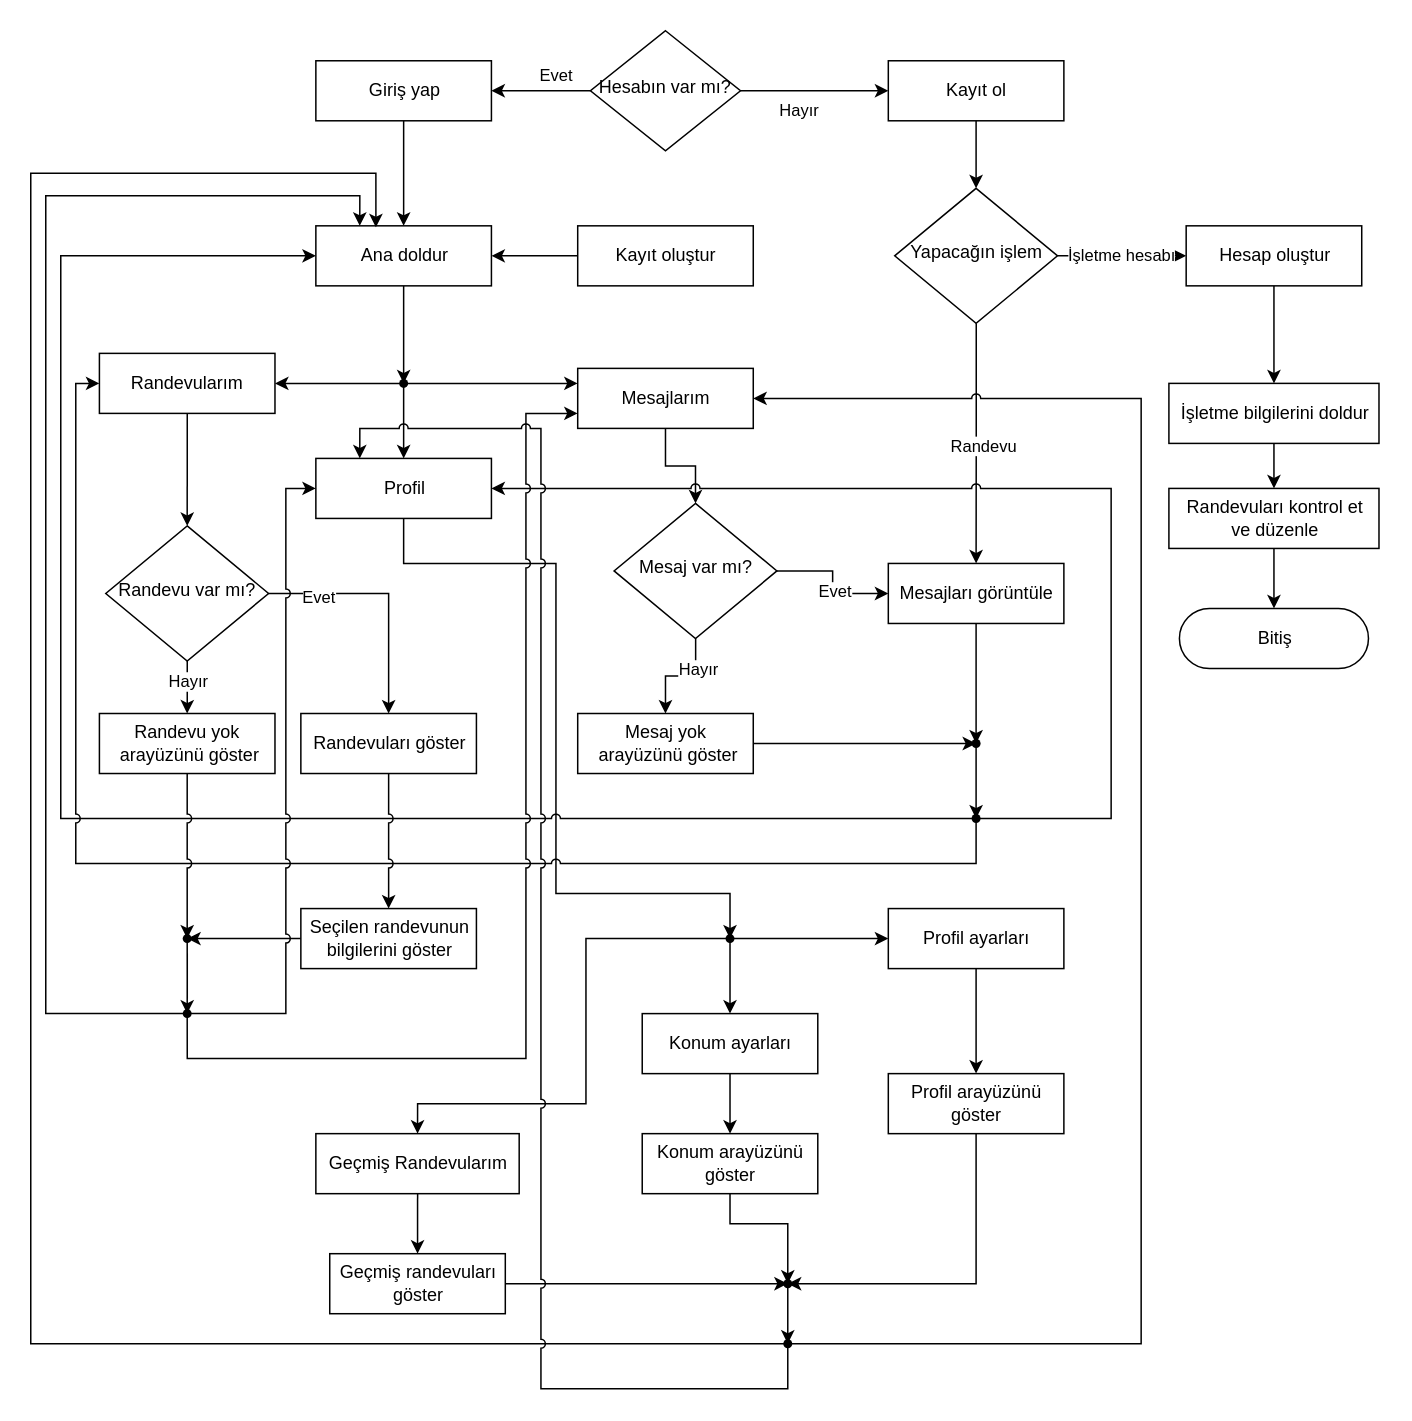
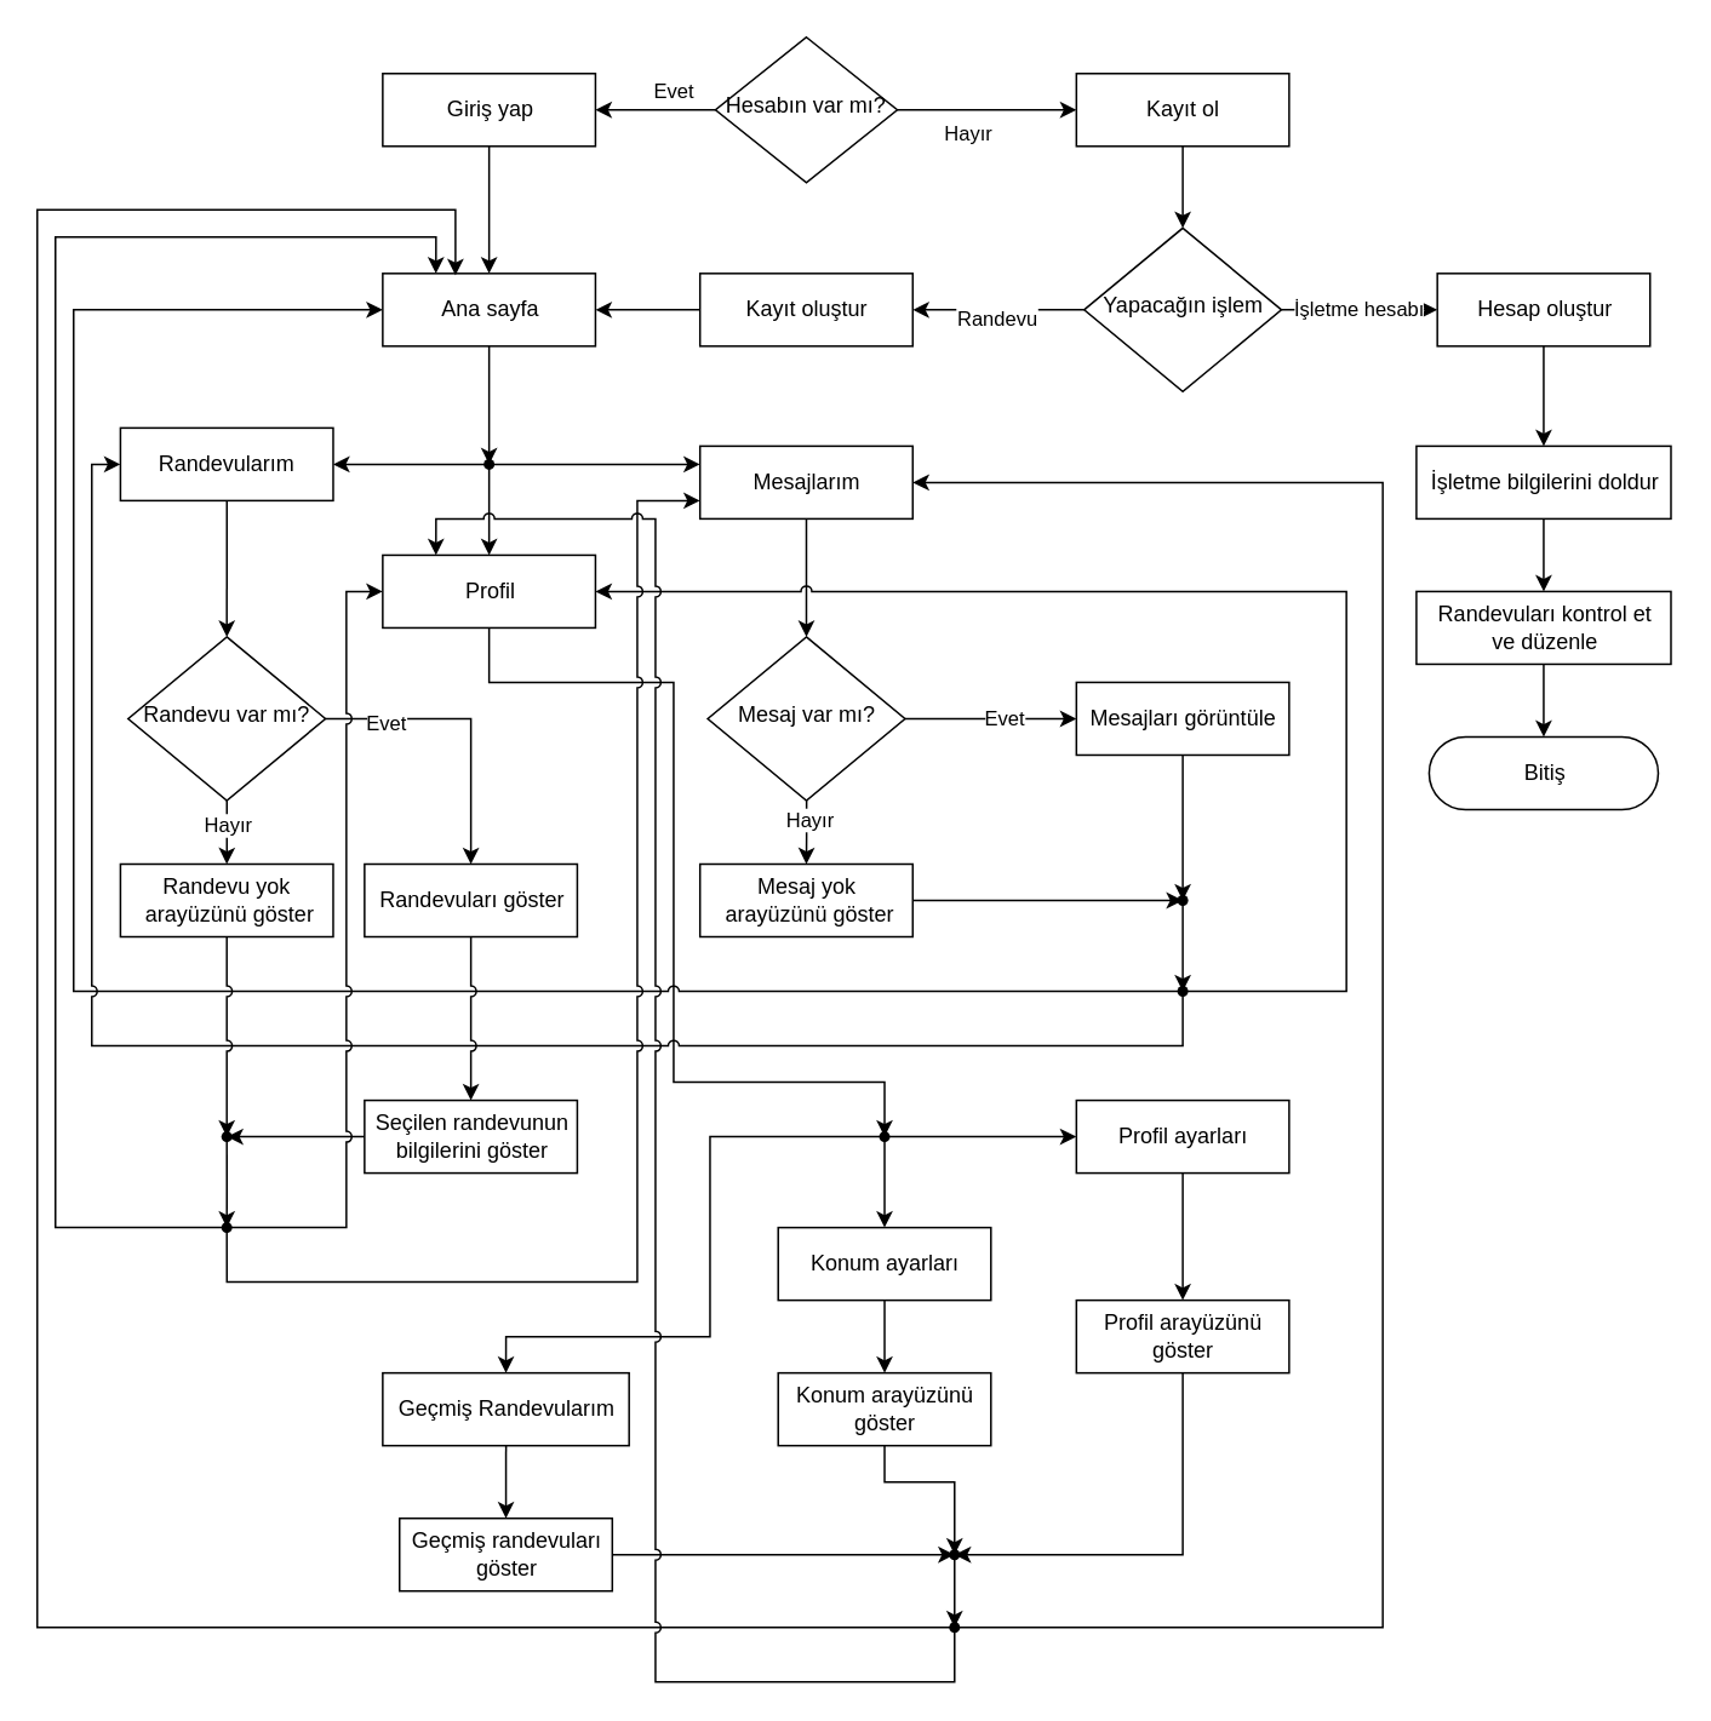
- <mxCell id="17" value="Ana doldur" style="html=1;dashed=0;whitespace=wrap;" vertex="1" parent="1"><mxGeometry x="210" y="150" width="117" height="40" as="geometry" /></mxCell>
+ <mxCell id="17" value="Ana sayfa" style="html=1;dashed=0;whitespace=wrap;" vertex="1" parent="1"><mxGeometry x="210" y="150" width="117" height="40" as="geometry" /></mxCell>
- <mxCell id="19" value="İşletme bilgilerini doldur" style="html=1;dashed=0;whitespace=wrap;" vertex="1" parent="1"><mxGeometry x="778.5" y="255" width="140" height="40" as="geometry" /></mxCell>
+ <mxCell id="19" value="İşletme bilgilerini doldur" style="html=1;dashed=0;whitespace=wrap;" vertex="1" parent="1"><mxGeometry x="778.5" y="245" width="140" height="40" as="geometry" /></mxCell>
- <mxCell id="9" value="Randevu" style="edgeStyle=orthogonalEdgeStyle;rounded=0;orthogonalLoop=1;jettySize=auto;html=1;" edge="1" parent="1" source="11" target="39"><mxGeometry x="0.019" y="5" relative="1" as="geometry"><mxPoint x="490" y="170" as="targetPoint" /><mxPoint as="offset" /></mxGeometry></mxCell>
+ <mxCell id="9" value="Randevu" style="edgeStyle=orthogonalEdgeStyle;rounded=0;orthogonalLoop=1;jettySize=auto;html=1;entryX=1;entryY=0.5;entryDx=0;entryDy=0;" edge="1" parent="1" source="11" target="13"><mxGeometry x="0.019" y="5" relative="1" as="geometry"><mxPoint x="490" y="170" as="targetPoint" /><mxPoint as="offset" /></mxGeometry></mxCell>
- <mxCell id="37" value="Mesaj var mı?" style="rhombus;whiteSpace=wrap;html=1;shadow=0;fontFamily=Helvetica;fontSize=12;align=center;strokeWidth=1;spacing=6;spacingTop=-4;" vertex="1" parent="1"><mxGeometry x="408.75" y="335" width="108.5" height="90" as="geometry" /></mxCell>
+ <mxCell id="37" value="Mesaj var mı?" style="rhombus;whiteSpace=wrap;html=1;shadow=0;fontFamily=Helvetica;fontSize=12;align=center;strokeWidth=1;spacing=6;spacingTop=-4;" vertex="1" parent="1"><mxGeometry x="388.75" y="350" width="108.5" height="90" as="geometry" /></mxCell>
